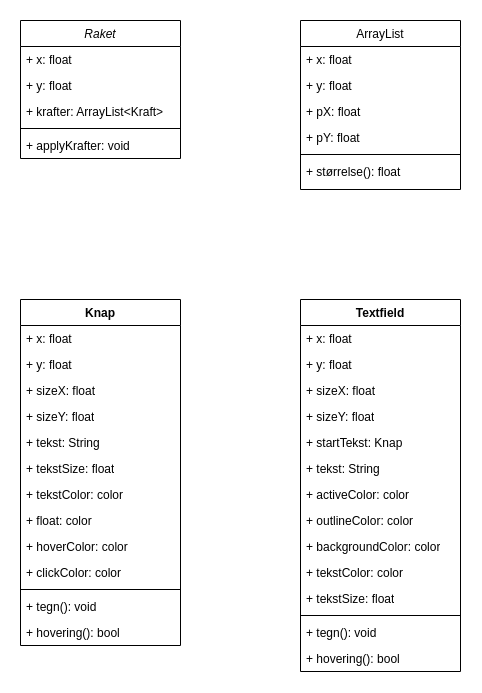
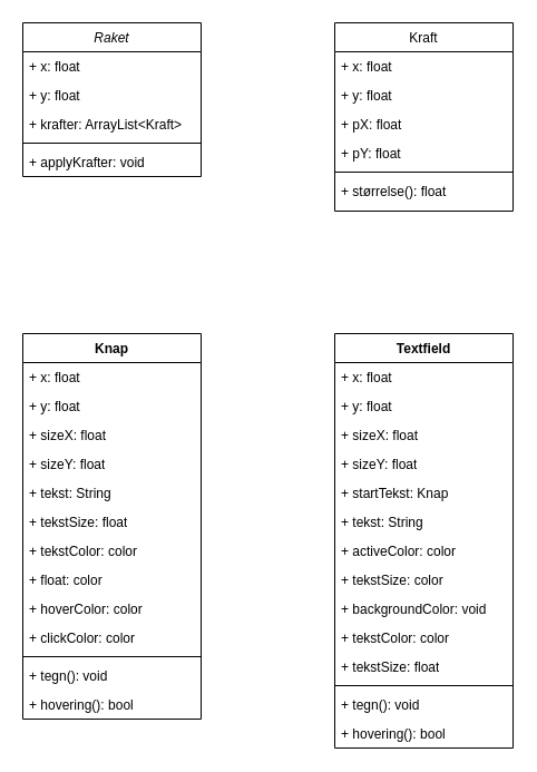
- <mxCell id="8" value="ArrayList" style="swimlane;fontStyle=0;align=center;verticalAlign=top;childLayout=stackLayout;horizontal=1;startSize=26;horizontalStack=0;resizeParent=1;resizeLast=0;collapsible=1;marginBottom=0;rounded=0;shadow=0;strokeWidth=1;" parent="1" vertex="1"><mxGeometry x="300" y="20" width="160" height="169" as="geometry"><mxRectangle x="550" y="140" width="160" height="26" as="alternateBounds" /></mxGeometry></mxCell>
+ <mxCell id="8" value="Kraft" style="swimlane;fontStyle=0;align=center;verticalAlign=top;childLayout=stackLayout;horizontal=1;startSize=26;horizontalStack=0;resizeParent=1;resizeLast=0;collapsible=1;marginBottom=0;rounded=0;shadow=0;strokeWidth=1;" parent="1" vertex="1"><mxGeometry x="300" y="20" width="160" height="169" as="geometry"><mxRectangle x="550" y="140" width="160" height="26" as="alternateBounds" /></mxGeometry></mxCell>
- <mxCell id="37" value="+ outlineColor: color" style="text;strokeColor=none;fillColor=none;align=left;verticalAlign=top;spacingLeft=4;spacingRight=4;overflow=hidden;rotatable=0;points=[[0,0.5],[1,0.5]];portConstraint=eastwest;whiteSpace=wrap;html=1;" vertex="1" parent="29"><mxGeometry y="208" width="160" height="26" as="geometry" /></mxCell>
+ <mxCell id="37" value="+ tekstSize: color" style="text;strokeColor=none;fillColor=none;align=left;verticalAlign=top;spacingLeft=4;spacingRight=4;overflow=hidden;rotatable=0;points=[[0,0.5],[1,0.5]];portConstraint=eastwest;whiteSpace=wrap;html=1;" vertex="1" parent="29"><mxGeometry y="208" width="160" height="26" as="geometry" /></mxCell>
- <mxCell id="38" value="+ backgroundColor: color" style="text;strokeColor=none;fillColor=none;align=left;verticalAlign=top;spacingLeft=4;spacingRight=4;overflow=hidden;rotatable=0;points=[[0,0.5],[1,0.5]];portConstraint=eastwest;whiteSpace=wrap;html=1;" vertex="1" parent="29"><mxGeometry y="234" width="160" height="26" as="geometry" /></mxCell>
+ <mxCell id="38" value="+ backgroundColor: void" style="text;strokeColor=none;fillColor=none;align=left;verticalAlign=top;spacingLeft=4;spacingRight=4;overflow=hidden;rotatable=0;points=[[0,0.5],[1,0.5]];portConstraint=eastwest;whiteSpace=wrap;html=1;" vertex="1" parent="29"><mxGeometry y="234" width="160" height="26" as="geometry" /></mxCell>
